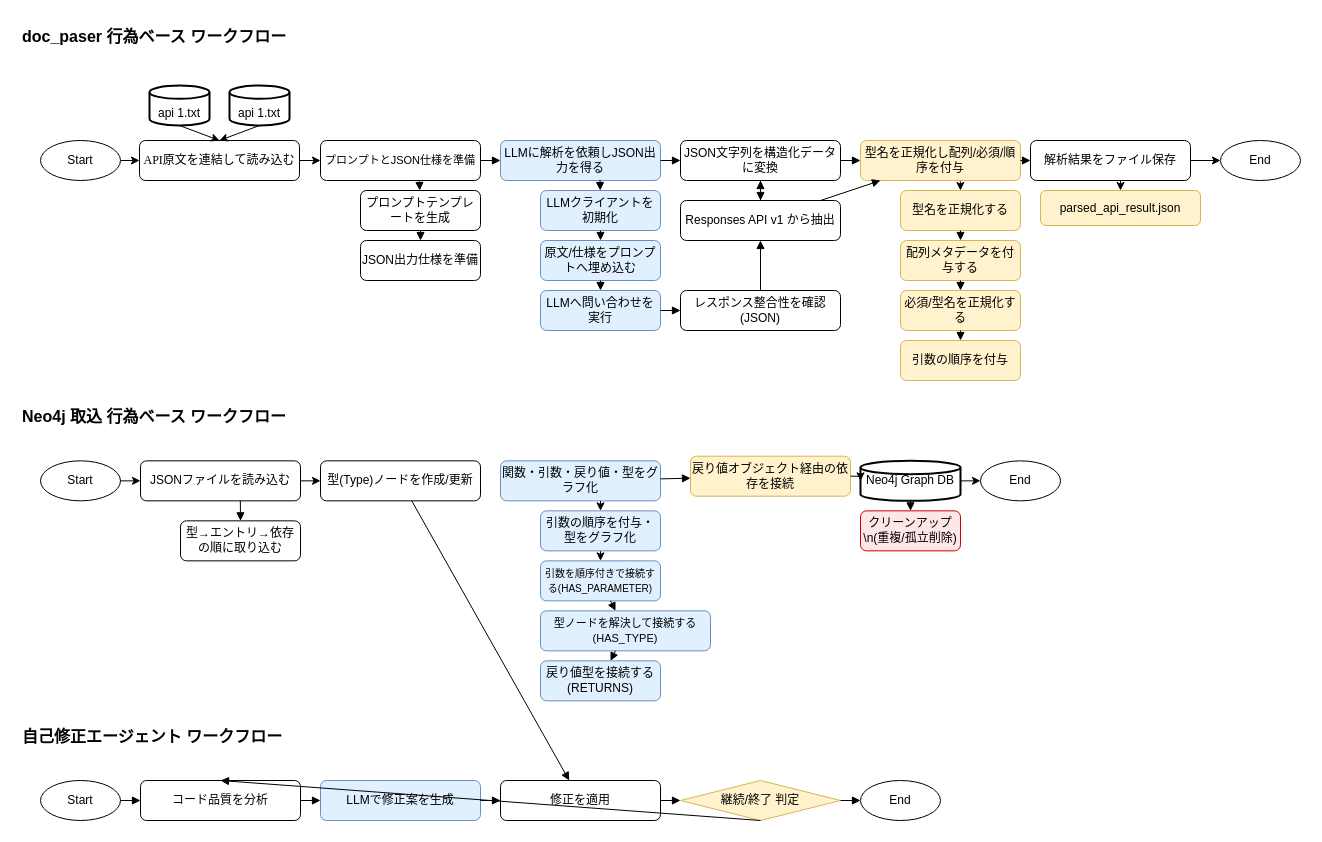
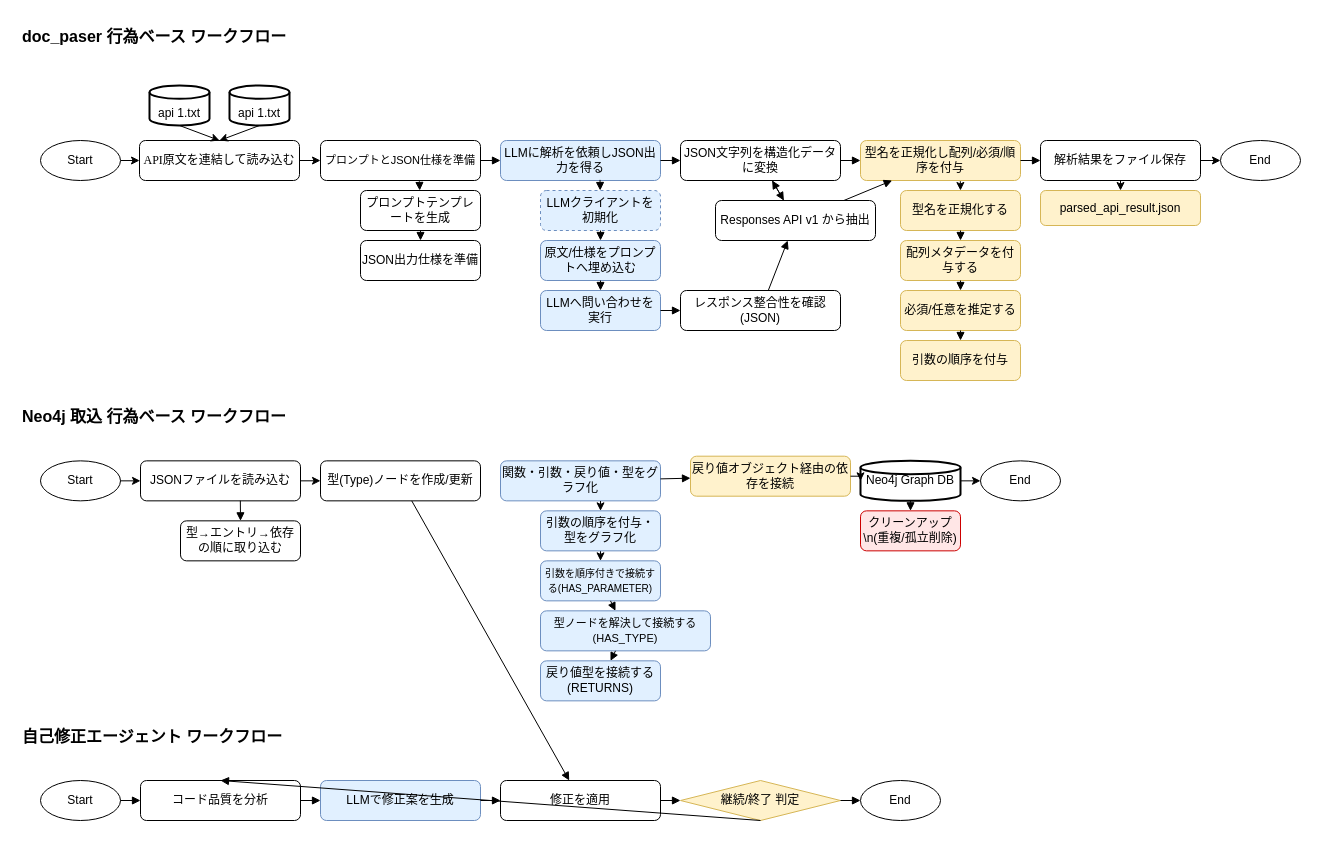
- <mxCell id="13" value="解析結果をファイル保存" style="rounded=1;whiteSpace=wrap;html=1;fillColor=#ffffff;strokeColor=#000000;" parent="1" vertex="1"><mxGeometry x="1030" y="140" width="160" height="40" as="geometry" /></mxCell>
+ <mxCell id="13" value="解析結果をファイル保存" style="rounded=1;whiteSpace=wrap;html=1;fillColor=#ffffff;strokeColor=#000000;" parent="1" vertex="1"><mxGeometry x="1040" y="140" width="160" height="40" as="geometry" /></mxCell>
- <mxCell id="38" value="LLMクライアントを初期化" style="rounded=1;whiteSpace=wrap;html=1;fillColor=#e1f0ff;strokeColor=#6c8ebf;" parent="1" vertex="1"><mxGeometry x="540" y="190" width="120" height="40" as="geometry" /></mxCell>
+ <mxCell id="38" value="LLMクライアントを初期化" style="rounded=1;whiteSpace=wrap;html=1;fillColor=#e1f0ff;strokeColor=#6c8ebf;dashed=1;" parent="1" vertex="1"><mxGeometry x="540" y="190" width="120" height="40" as="geometry" /></mxCell>
- <mxCell id="91" value="Responses API v1 から抽出" style="rounded=1;whiteSpace=wrap;html=1;fillColor=#ffffff;strokeColor=#000000;" parent="1" vertex="1"><mxGeometry x="680" y="200" width="160" height="40" as="geometry" /></mxCell>
+ <mxCell id="91" value="Responses API v1 から抽出" style="rounded=1;whiteSpace=wrap;html=1;fillColor=#ffffff;strokeColor=#000000;" parent="1" vertex="1"><mxGeometry x="715" y="200" width="160" height="40" as="geometry" /></mxCell>
- <mxCell id="49" value="必須/型名を正規化する" style="rounded=1;whiteSpace=wrap;html=1;fillColor=#fff2cc;strokeColor=#d6b656;" parent="1" vertex="1"><mxGeometry x="900" y="290" width="120" height="40" as="geometry" /></mxCell>
+ <mxCell id="49" value="必須/任意を推定する" style="rounded=1;whiteSpace=wrap;html=1;fillColor=#fff2cc;strokeColor=#d6b656;" parent="1" vertex="1"><mxGeometry x="900" y="290" width="120" height="40" as="geometry" /></mxCell>
